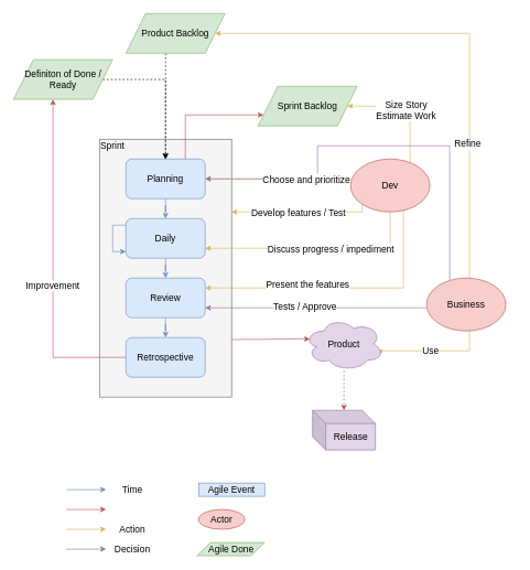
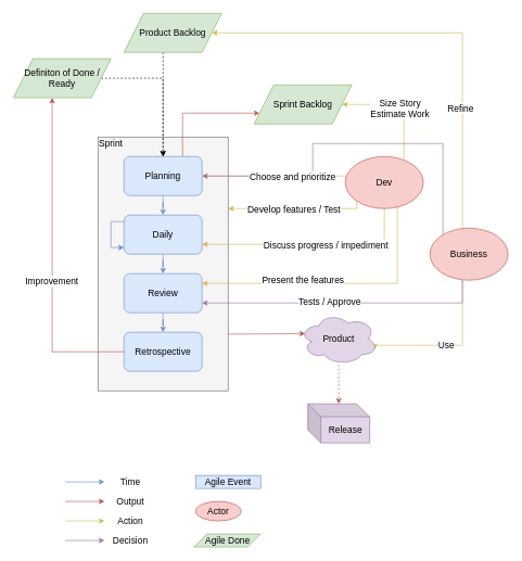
- <mxCell id="32" value="&lt;font style=&quot;font-size: 14px&quot;&gt;Business&lt;/font&gt;" style="ellipse;whiteSpace=wrap;html=1;strokeColor=#b85450;fillColor=#f8cecc;" vertex="1" parent="1"><mxGeometry x="645" y="420" width="120" height="80" as="geometry" /></mxCell>
+ <mxCell id="32" value="&lt;font style=&quot;font-size: 14px&quot;&gt;Business&lt;/font&gt;" style="ellipse;whiteSpace=wrap;html=1;strokeColor=#b85450;fillColor=#f8cecc;" vertex="1" parent="1"><mxGeometry x="660" y="350" width="120" height="80" as="geometry" /></mxCell>
+ <mxCell id="46" value="&lt;font style=&quot;font-size: 14px&quot;&gt;Output&lt;/font&gt;" style="text;html=1;strokeColor=none;fillColor=none;align=center;verticalAlign=middle;whiteSpace=wrap;rounded=0;shadow=0;comic=0;" vertex="1" parent="1"><mxGeometry x="180" y="760" width="40" height="20" as="geometry" /></mxCell>
